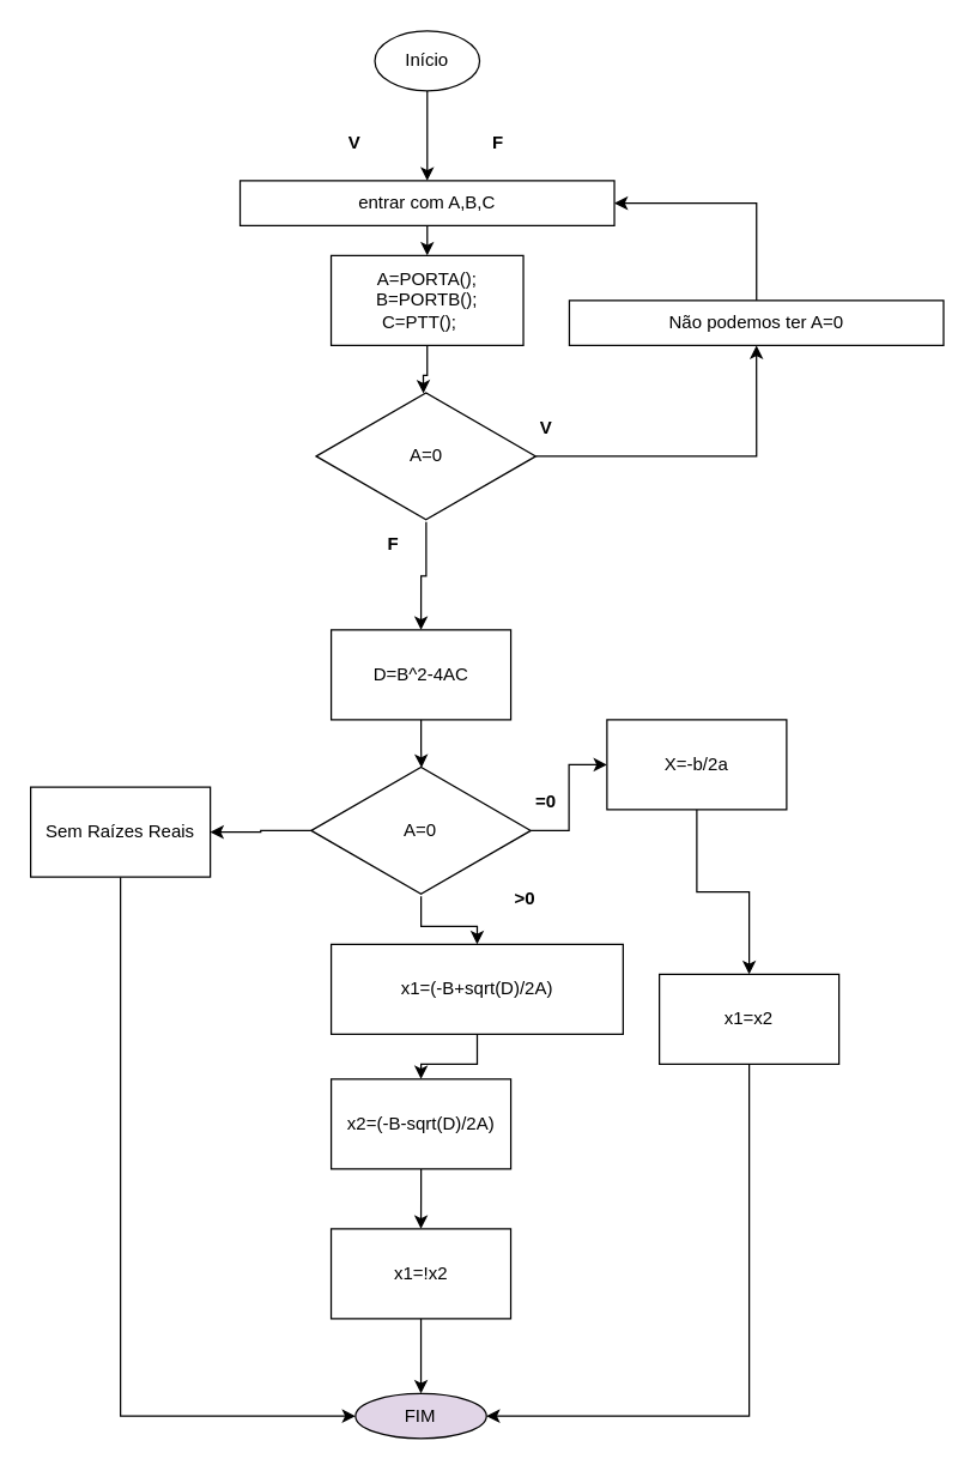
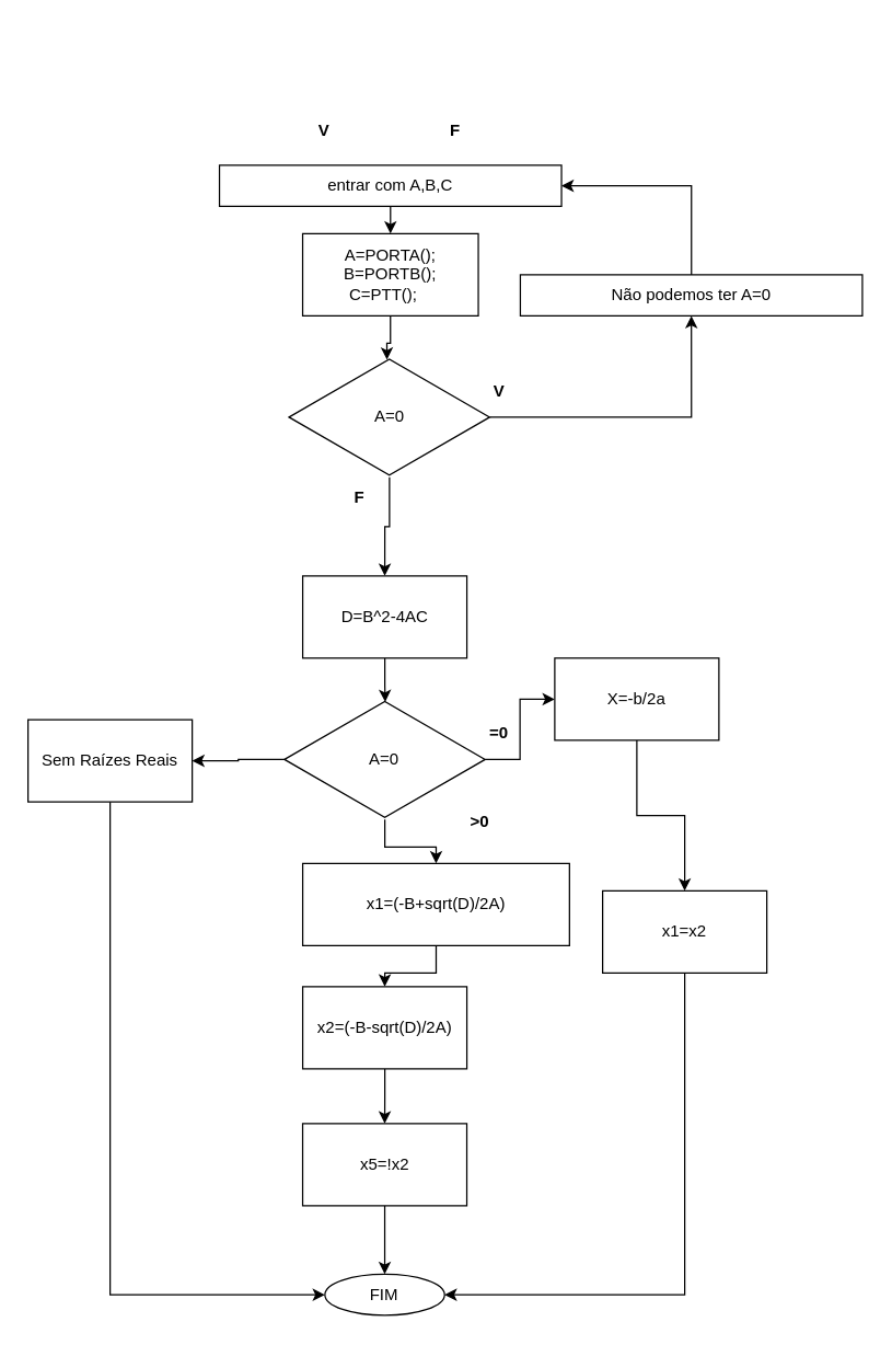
- <mxCell id="2" value="Início" style="ellipse;whiteSpace=wrap;html=1;" parent="1" vertex="1"><mxGeometry x="249.93" y="20" width="70" height="40" as="geometry" /></mxCell>
- <mxCell id="4" value="" style="endArrow=classic;html=1;rounded=0;exitX=0.5;exitY=1;exitDx=0;exitDy=0;entryX=0.5;entryY=0;entryDx=0;entryDy=0;" parent="1" source="2" target="3" edge="1"><mxGeometry width="50" height="50" relative="1" as="geometry"><mxPoint x="279.93" y="160" as="sourcePoint" /><mxPoint x="285.347" y="81" as="targetPoint" /></mxGeometry></mxCell>
- <mxCell id="36" value="x1=!x2" style="whiteSpace=wrap;html=1;" vertex="1" parent="1"><mxGeometry x="220.73" y="820" width="120" height="60" as="geometry" /></mxCell>
+ <mxCell id="36" value="x5=!x2" style="whiteSpace=wrap;html=1;" vertex="1" parent="1"><mxGeometry x="220.73" y="820" width="120" height="60" as="geometry" /></mxCell>
- <mxCell id="6" value="FIM" style="ellipse;whiteSpace=wrap;html=1;fillColor=#e1d5e7;" parent="1" vertex="1"><mxGeometry x="237" y="930" width="87.47" height="30" as="geometry" /></mxCell>
+ <mxCell id="6" value="FIM" style="ellipse;whiteSpace=wrap;html=1;" parent="1" vertex="1"><mxGeometry x="237" y="930" width="87.47" height="30" as="geometry" /></mxCell>
